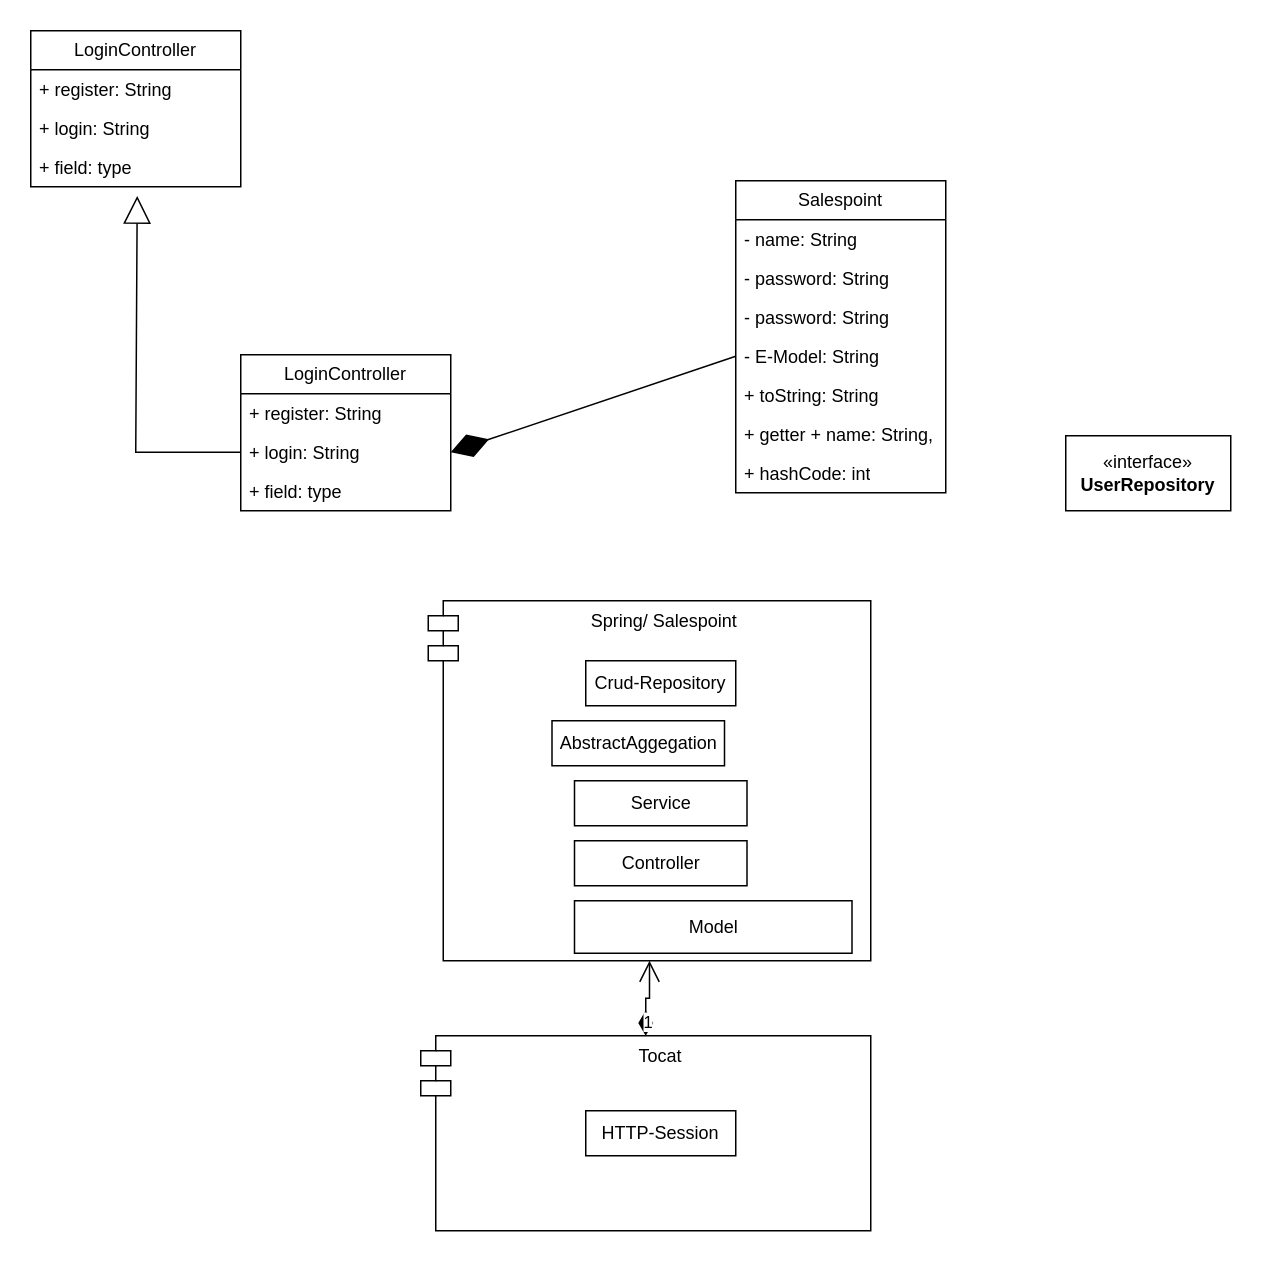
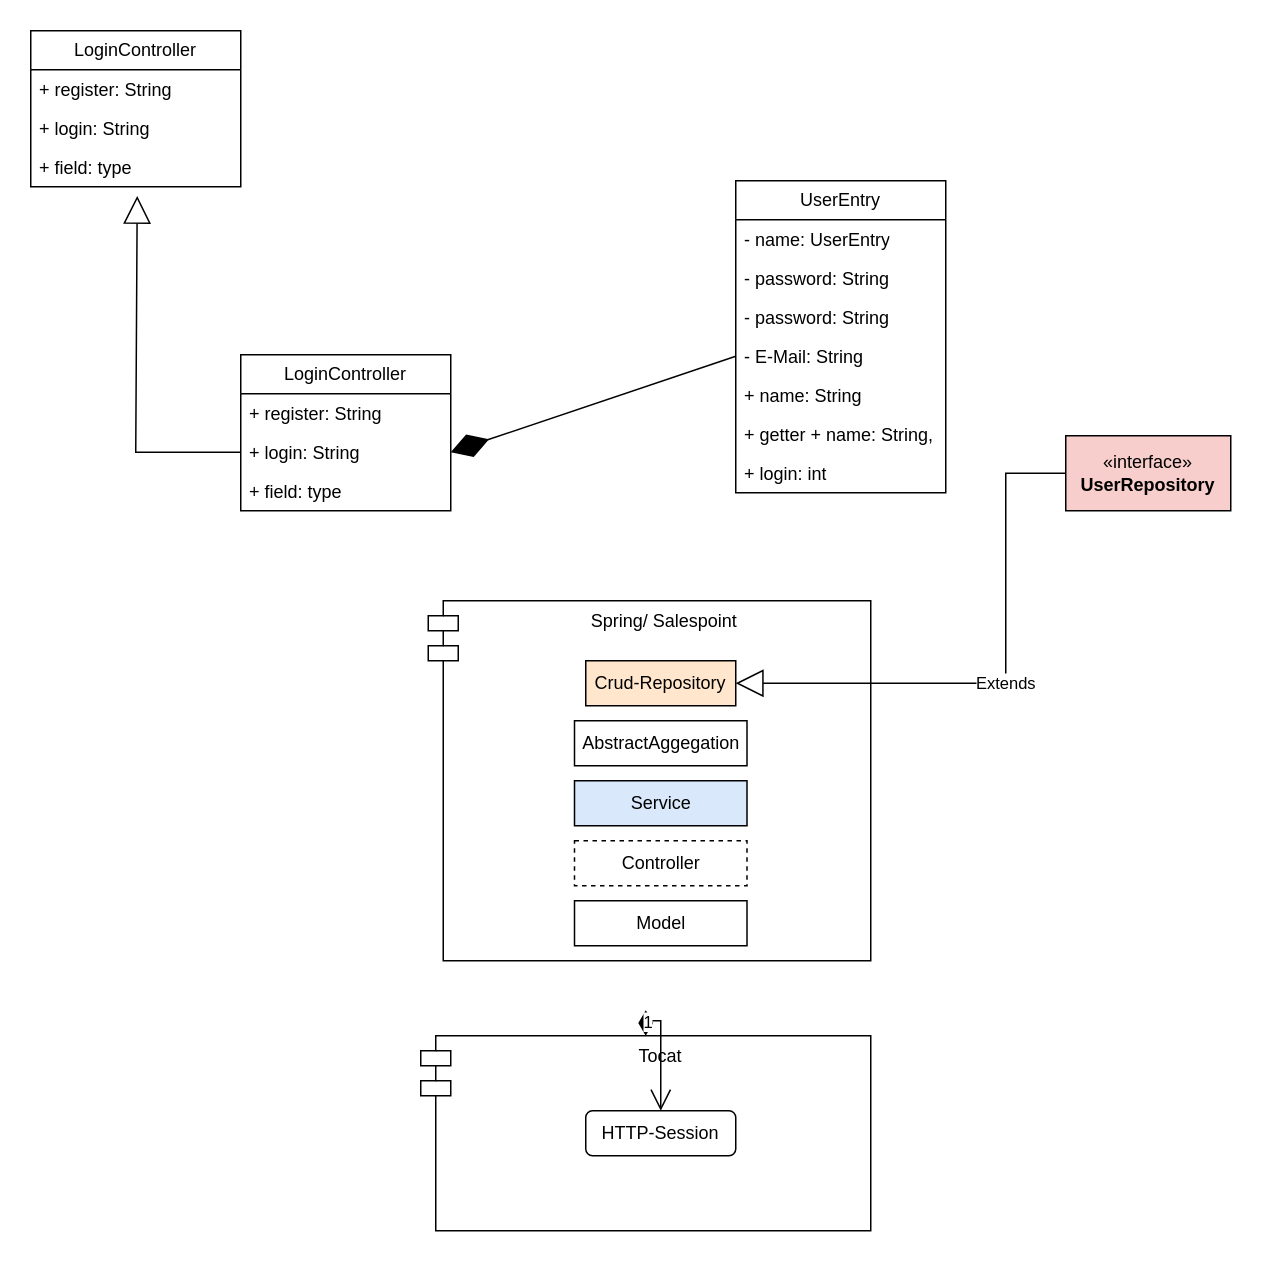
- <mxCell id="17" value="Salespoint" style="swimlane;fontStyle=0;childLayout=stackLayout;horizontal=1;startSize=26;fillColor=none;horizontalStack=0;resizeParent=1;resizeParentMax=0;resizeLast=0;collapsible=1;marginBottom=0;whiteSpace=wrap;html=1;" vertex="1" parent="1"><mxGeometry x="490" y="120" width="140" height="208" as="geometry" /></mxCell>
+ <mxCell id="17" value="UserEntry" style="swimlane;fontStyle=0;childLayout=stackLayout;horizontal=1;startSize=26;fillColor=none;horizontalStack=0;resizeParent=1;resizeParentMax=0;resizeLast=0;collapsible=1;marginBottom=0;whiteSpace=wrap;html=1;" vertex="1" parent="1"><mxGeometry x="490" y="120" width="140" height="208" as="geometry" /></mxCell>
- <mxCell id="18" value="- name: String" style="text;strokeColor=none;fillColor=none;align=left;verticalAlign=top;spacingLeft=4;spacingRight=4;overflow=hidden;rotatable=0;points=[[0,0.5],[1,0.5]];portConstraint=eastwest;whiteSpace=wrap;html=1;" vertex="1" parent="17"><mxGeometry y="26" width="140" height="26" as="geometry" /></mxCell>
+ <mxCell id="18" value="- name: UserEntry" style="text;strokeColor=none;fillColor=none;align=left;verticalAlign=top;spacingLeft=4;spacingRight=4;overflow=hidden;rotatable=0;points=[[0,0.5],[1,0.5]];portConstraint=eastwest;whiteSpace=wrap;html=1;" vertex="1" parent="17"><mxGeometry y="26" width="140" height="26" as="geometry" /></mxCell>
- <mxCell id="21" value="- E-Model: String" style="text;strokeColor=none;fillColor=none;align=left;verticalAlign=top;spacingLeft=4;spacingRight=4;overflow=hidden;rotatable=0;points=[[0,0.5],[1,0.5]];portConstraint=eastwest;whiteSpace=wrap;html=1;" vertex="1" parent="17"><mxGeometry y="104" width="140" height="26" as="geometry" /></mxCell>
+ <mxCell id="21" value="- E-Mail: String" style="text;strokeColor=none;fillColor=none;align=left;verticalAlign=top;spacingLeft=4;spacingRight=4;overflow=hidden;rotatable=0;points=[[0,0.5],[1,0.5]];portConstraint=eastwest;whiteSpace=wrap;html=1;" vertex="1" parent="17"><mxGeometry y="104" width="140" height="26" as="geometry" /></mxCell>
- <mxCell id="22" value="+ toString: String" style="text;strokeColor=none;fillColor=none;align=left;verticalAlign=top;spacingLeft=4;spacingRight=4;overflow=hidden;rotatable=0;points=[[0,0.5],[1,0.5]];portConstraint=eastwest;whiteSpace=wrap;html=1;" vertex="1" parent="17"><mxGeometry y="130" width="140" height="26" as="geometry" /></mxCell>
+ <mxCell id="22" value="+ name: String" style="text;strokeColor=none;fillColor=none;align=left;verticalAlign=top;spacingLeft=4;spacingRight=4;overflow=hidden;rotatable=0;points=[[0,0.5],[1,0.5]];portConstraint=eastwest;whiteSpace=wrap;html=1;" vertex="1" parent="17"><mxGeometry y="130" width="140" height="26" as="geometry" /></mxCell>
- <mxCell id="10" value="«interface»&lt;br&gt;&lt;b&gt;UserRepository&lt;/b&gt;" style="html=1;whiteSpace=wrap;" vertex="1" parent="1"><mxGeometry x="710" y="290" width="110" height="50" as="geometry" /></mxCell>
+ <mxCell id="10" value="«interface»&lt;br&gt;&lt;b&gt;UserRepository&lt;/b&gt;" style="html=1;whiteSpace=wrap;fillColor=#f8cecc;" vertex="1" parent="1"><mxGeometry x="710" y="290" width="110" height="50" as="geometry" /></mxCell>
- <mxCell id="24" value="+ hashCode: int" style="text;strokeColor=none;fillColor=none;align=left;verticalAlign=top;spacingLeft=4;spacingRight=4;overflow=hidden;rotatable=0;points=[[0,0.5],[1,0.5]];portConstraint=eastwest;whiteSpace=wrap;html=1;" vertex="1" parent="17"><mxGeometry y="182" width="140" height="26" as="geometry" /></mxCell>
+ <mxCell id="24" value="+ login: int" style="text;strokeColor=none;fillColor=none;align=left;verticalAlign=top;spacingLeft=4;spacingRight=4;overflow=hidden;rotatable=0;points=[[0,0.5],[1,0.5]];portConstraint=eastwest;whiteSpace=wrap;html=1;" vertex="1" parent="17"><mxGeometry y="182" width="140" height="26" as="geometry" /></mxCell>
+ <mxCell id="11" value="Extends" style="endArrow=block;endSize=16;endFill=0;html=1;rounded=0;exitX=0;exitY=0.5;exitDx=0;exitDy=0;entryX=1;entryY=0.5;entryDx=0;entryDy=0;" edge="1" parent="1" source="10" target="3"><mxGeometry width="160" relative="1" as="geometry"><mxPoint x="660" y="330" as="sourcePoint" /><mxPoint x="650" y="510" as="targetPoint" /><Array as="points"><mxPoint x="670" y="315" /><mxPoint x="670" y="455" /></Array></mxGeometry></mxCell>
- <mxCell id="3" value="Crud-Repository" style="html=1;whiteSpace=wrap;" vertex="1" parent="1"><mxGeometry x="390" y="440" width="100" height="30" as="geometry" /></mxCell>
+ <mxCell id="3" value="Crud-Repository" style="html=1;whiteSpace=wrap;fillColor=#ffe6cc;" vertex="1" parent="1"><mxGeometry x="390" y="440" width="100" height="30" as="geometry" /></mxCell>
- <mxCell id="7" value="AbstractAggegation" style="html=1;whiteSpace=wrap;" vertex="1" parent="1"><mxGeometry x="367.5" y="480" width="115" height="30" as="geometry" /></mxCell>
+ <mxCell id="7" value="AbstractAggegation" style="html=1;whiteSpace=wrap;" vertex="1" parent="1"><mxGeometry x="382.5" y="480" width="115" height="30" as="geometry" /></mxCell>
- <mxCell id="8" value="Service" style="html=1;whiteSpace=wrap;" vertex="1" parent="1"><mxGeometry x="382.5" y="520" width="115" height="30" as="geometry" /></mxCell>
+ <mxCell id="8" value="Service" style="html=1;whiteSpace=wrap;fillColor=#dae8fc;" vertex="1" parent="1"><mxGeometry x="382.5" y="520" width="115" height="30" as="geometry" /></mxCell>
- <mxCell id="9" value="Controller" style="html=1;whiteSpace=wrap;" vertex="1" parent="1"><mxGeometry x="382.5" y="560" width="115" height="30" as="geometry" /></mxCell>
+ <mxCell id="9" value="Controller" style="html=1;whiteSpace=wrap;dashed=1;" vertex="1" parent="1"><mxGeometry x="382.5" y="560" width="115" height="30" as="geometry" /></mxCell>
- <mxCell id="12" value="Model" style="html=1;whiteSpace=wrap;" vertex="1" parent="1"><mxGeometry x="382.5" y="600" width="185" height="35" as="geometry" /></mxCell>
+ <mxCell id="12" value="Model" style="html=1;whiteSpace=wrap;" vertex="1" parent="1"><mxGeometry x="382.5" y="600" width="115" height="30" as="geometry" /></mxCell>
- <mxCell id="6" value="1" style="endArrow=open;html=1;endSize=12;startArrow=diamondThin;startSize=14;startFill=1;edgeStyle=orthogonalEdgeStyle;align=left;verticalAlign=bottom;rounded=0;exitX=0.5;exitY=0;exitDx=0;exitDy=0;entryX=0.5;entryY=1;entryDx=0;entryDy=0;" edge="1" parent="1" source="4" target="2"><mxGeometry x="-1" y="3" relative="1" as="geometry"><mxPoint x="220" y="670" as="sourcePoint" /><mxPoint x="290" y="610" as="targetPoint" /></mxGeometry></mxCell>
+ <mxCell id="6" value="1" style="endArrow=open;html=1;endSize=12;startArrow=diamondThin;startSize=14;startFill=1;edgeStyle=orthogonalEdgeStyle;align=left;verticalAlign=bottom;rounded=0;exitX=0.5;exitY=0;exitDx=0;exitDy=0;" edge="1" parent="1" source="4" target="5"><mxGeometry x="-1" y="3" relative="1" as="geometry"><mxPoint x="220" y="670" as="sourcePoint" /><mxPoint x="290" y="610" as="targetPoint" /></mxGeometry></mxCell>
- <mxCell id="5" value="HTTP-Session" style="html=1;whiteSpace=wrap;" vertex="1" parent="1"><mxGeometry x="390" y="740" width="100" height="30" as="geometry" /></mxCell>
+ <mxCell id="5" value="HTTP-Session" style="html=1;whiteSpace=wrap;rounded=1;" vertex="1" parent="1"><mxGeometry x="390" y="740" width="100" height="30" as="geometry" /></mxCell>
